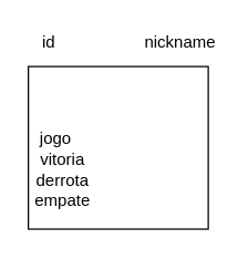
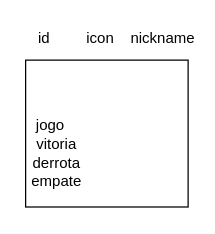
+ <mxCell id="5" value="icon" style="text;html=1;strokeColor=none;fillColor=none;align=center;verticalAlign=middle;whiteSpace=wrap;rounded=0;" vertex="1" parent="1"><mxGeometry x="60" y="20" width="40" height="20" as="geometry" /></mxCell>
